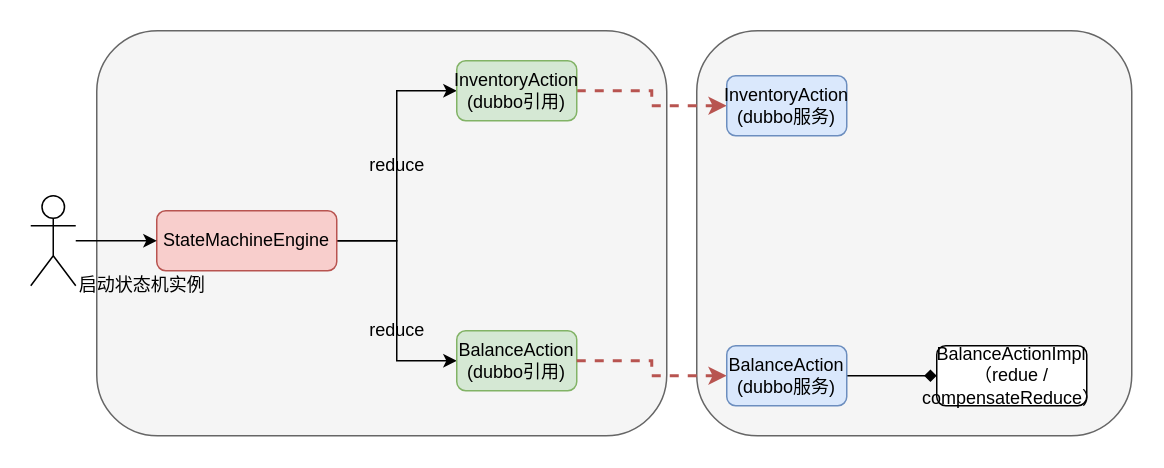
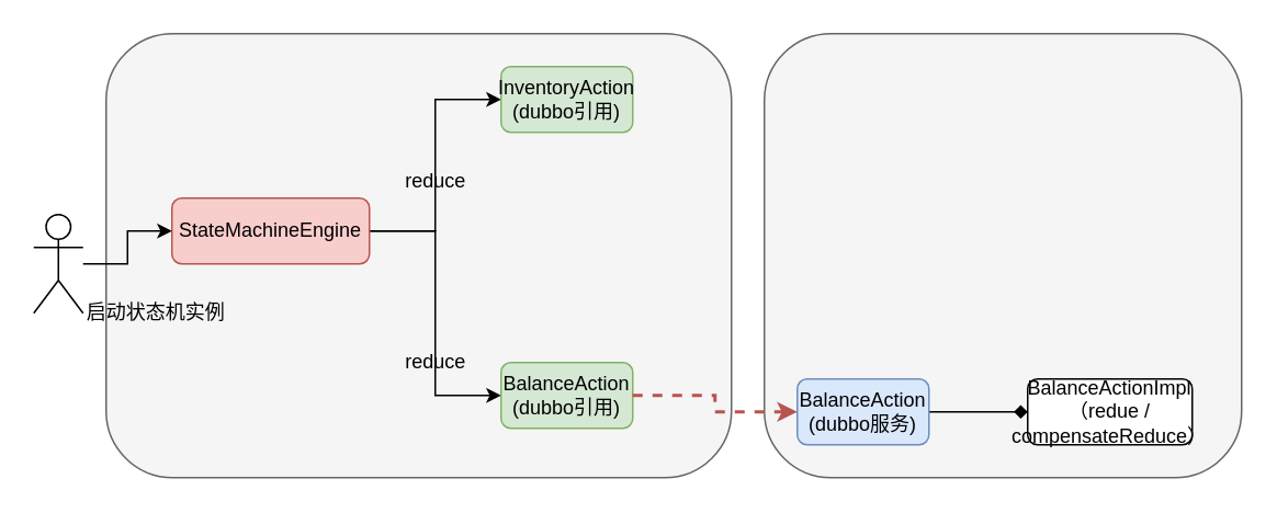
- <mxCell id="7" style="edgeStyle=orthogonalEdgeStyle;rounded=0;orthogonalLoop=1;jettySize=auto;html=1;entryX=0;entryY=0.5;entryDx=0;entryDy=0;dashed=1;fillColor=#f8cecc;strokeColor=#b85450;strokeWidth=2;" parent="1" source="8" target="18" edge="1"><mxGeometry relative="1" as="geometry" /></mxCell>
- <mxCell id="18" value="InventoryAction&lt;br&gt;(dubbo服务)" style="rounded=1;whiteSpace=wrap;html=1;fillColor=#dae8fc;strokeColor=#6c8ebf;" vertex="1" parent="1"><mxGeometry x="484" y="50" width="80" height="40" as="geometry" /></mxCell>
- <mxCell id="6" value="StateMachineEngine" style="rounded=1;whiteSpace=wrap;html=1;fillColor=#f8cecc;strokeColor=#b85450;" parent="1" vertex="1"><mxGeometry x="104" y="140" width="120" height="40" as="geometry" /></mxCell>
+ <mxCell id="6" value="StateMachineEngine" style="rounded=1;whiteSpace=wrap;html=1;fillColor=#f8cecc;strokeColor=#b85450;" parent="1" vertex="1"><mxGeometry x="104" y="120" width="120" height="40" as="geometry" /></mxCell>
